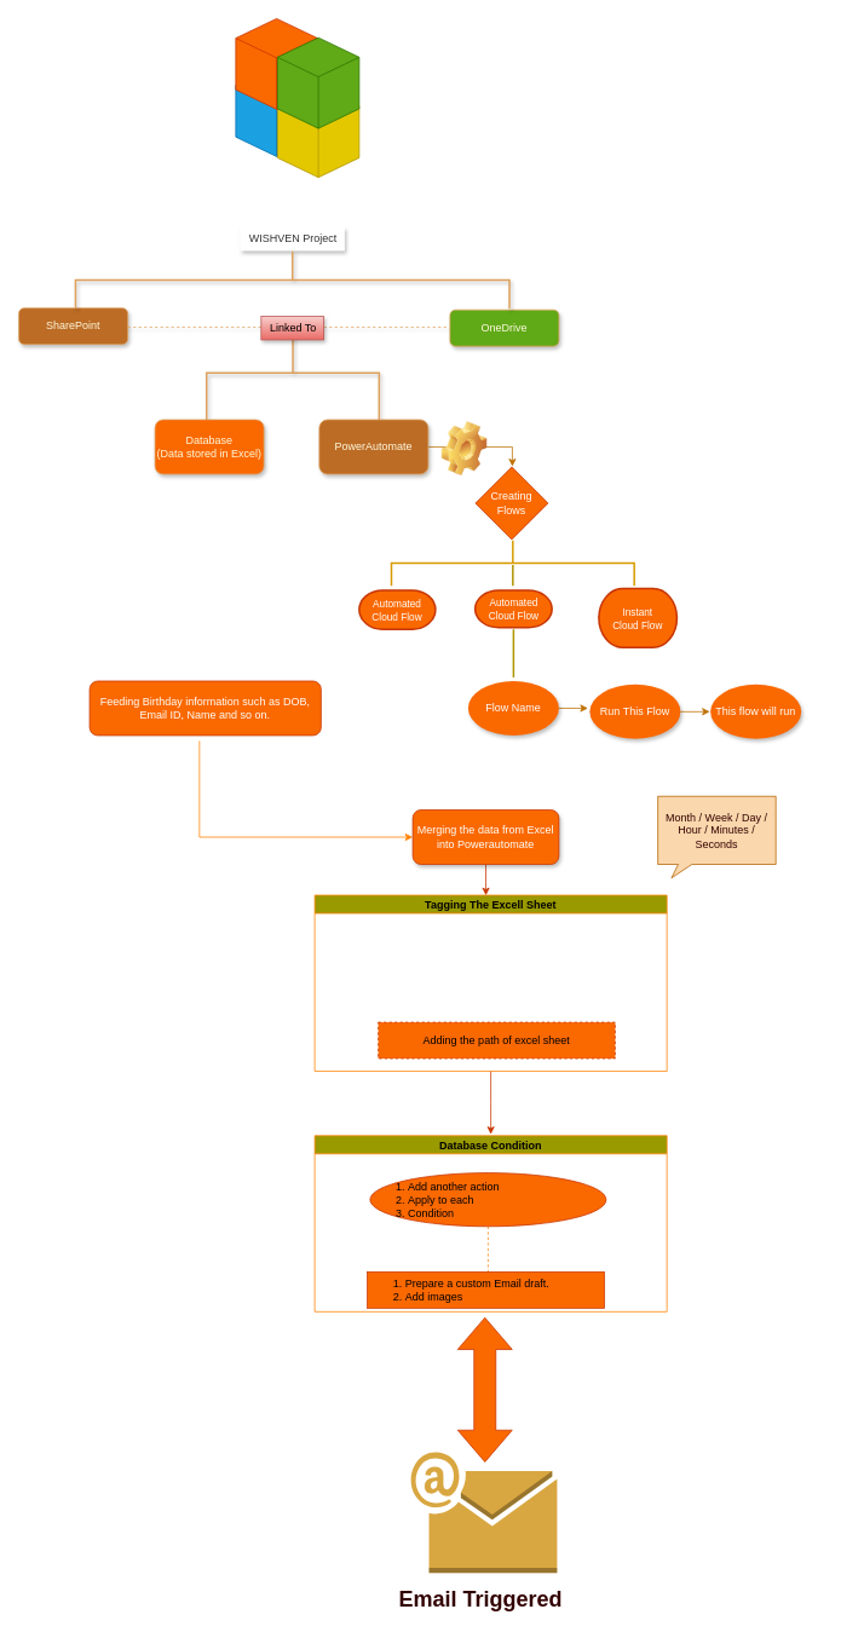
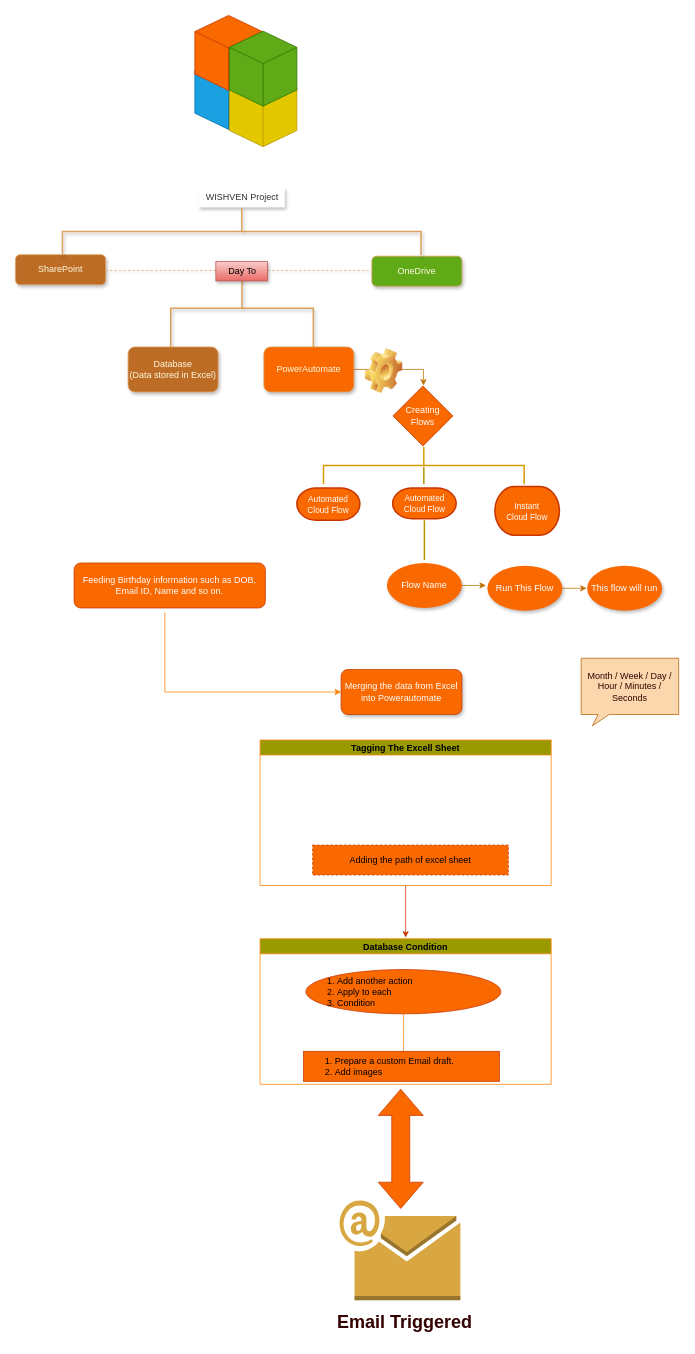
- <mxCell id="11" value="Linked To" style="text;html=1;align=center;verticalAlign=middle;resizable=0;points=[];autosize=1;fillColor=#f8cecc;strokeColor=#b85450;gradientColor=#ea6b66;shadow=1;" parent="1" vertex="1"><mxGeometry x="287" y="348" width="69" height="26" as="geometry" /></mxCell>
+ <mxCell id="11" value="Day To" style="text;html=1;align=center;verticalAlign=middle;resizable=0;points=[];autosize=1;fillColor=#f8cecc;strokeColor=#b85450;gradientColor=#ea6b66;shadow=1;" parent="1" vertex="1"><mxGeometry x="287" y="348" width="69" height="26" as="geometry" /></mxCell>
- <mxCell id="7" value="Database&lt;br&gt;(Data stored in Excel)" style="rounded=1;whiteSpace=wrap;html=1;strokeColor=#DDA15E;fontColor=#FEFAE0;fillColor=#fa6800;shadow=1;" parent="1" vertex="1"><mxGeometry x="170" y="462" width="120" height="60" as="geometry" /></mxCell>
+ <mxCell id="7" value="Database&lt;br&gt;(Data stored in Excel)" style="rounded=1;whiteSpace=wrap;html=1;strokeColor=#DDA15E;fontColor=#FEFAE0;fillColor=#BC6C25;shadow=1;" parent="1" vertex="1"><mxGeometry x="170" y="462" width="120" height="60" as="geometry" /></mxCell>
- <mxCell id="10" value="PowerAutomate" style="rounded=1;whiteSpace=wrap;html=1;strokeColor=#DDA15E;fontColor=#FEFAE0;fillColor=#BC6C25;shadow=1;" parent="1" vertex="1"><mxGeometry x="351" y="462" width="120" height="60" as="geometry" /></mxCell>
+ <mxCell id="10" value="PowerAutomate" style="rounded=1;whiteSpace=wrap;html=1;strokeColor=#DDA15E;fontColor=#FEFAE0;fillColor=#fa6800;shadow=1;" parent="1" vertex="1"><mxGeometry x="351" y="462" width="120" height="60" as="geometry" /></mxCell>
- <mxCell id="31" value="&lt;font color=&quot;#330000&quot;&gt;Month / Week / Day / Hour / Minutes / Seconds&lt;/font&gt;" style="whiteSpace=wrap;html=1;shape=mxgraph.basic.rectCallout;dx=30;dy=15;boundedLbl=1;fillColor=#fad7ac;strokeColor=#b46504;" parent="1" vertex="1"><mxGeometry x="724" y="877" width="130" height="90" as="geometry" /></mxCell>
+ <mxCell id="31" value="&lt;font color=&quot;#330000&quot;&gt;Month / Week / Day / Hour / Minutes / Seconds&lt;/font&gt;" style="whiteSpace=wrap;html=1;shape=mxgraph.basic.rectCallout;dx=30;dy=15;boundedLbl=1;fillColor=#fad7ac;strokeColor=#b46504;" parent="1" vertex="1"><mxGeometry x="774" y="877" width="130" height="90" as="geometry" /></mxCell>
- <mxCell id="35" style="edgeStyle=orthogonalEdgeStyle;rounded=0;orthogonalLoop=1;jettySize=auto;html=1;entryX=0.486;entryY=0.001;entryDx=0;entryDy=0;entryPerimeter=0;fillColor=#fa6800;strokeColor=#C73500;" parent="1" source="36" target="33" edge="1"><mxGeometry relative="1" as="geometry" /></mxCell>
- <mxCell id="38" value="" style="edgeStyle=elbowEdgeStyle;elbow=vertical;sourcePerimeterSpacing=0;targetPerimeterSpacing=0;startArrow=none;endArrow=none;rounded=0;curved=0;strokeColor=#FF8000;dashed=1;" parent="37" source="39" target="40" edge="1"><mxGeometry relative="1" as="geometry"><Array as="points"><mxPoint x="191" y="120" /></Array></mxGeometry></mxCell>
+ <mxCell id="38" value="" style="edgeStyle=elbowEdgeStyle;elbow=vertical;sourcePerimeterSpacing=0;targetPerimeterSpacing=0;startArrow=none;endArrow=none;rounded=0;curved=0;strokeColor=#FF8000;" parent="37" source="39" target="40" edge="1"><mxGeometry relative="1" as="geometry"><Array as="points"><mxPoint x="191" y="120" /></Array></mxGeometry></mxCell>
- <mxCell id="41" value="&lt;h1&gt;&lt;font color=&quot;#330000&quot;&gt;Email Triggered&lt;/font&gt;&lt;/h1&gt;&lt;p&gt;&lt;font color=&quot;#330000&quot;&gt;Welcome to Wishven platform. An automation platform to regulate all verticals of wishes.&lt;/font&gt;&lt;/p&gt;" style="text;html=1;strokeColor=none;fillColor=none;spacing=5;spacingTop=-20;whiteSpace=wrap;overflow=hidden;rounded=0;" parent="1" vertex="1"><mxGeometry x="434" y="1742" width="227" height="41" as="geometry" /></mxCell>
+ <mxCell id="41" value="&lt;h1&gt;&lt;font color=&quot;#330000&quot;&gt;Email Triggered&lt;/font&gt;&lt;/h1&gt;&lt;p&gt;&lt;font color=&quot;#330000&quot;&gt;Welcome to Wishven platform. An automation platform to regulate all verticals of wishes.&lt;/font&gt;&lt;/p&gt;" style="text;html=1;strokeColor=none;fillColor=none;spacing=5;spacingTop=-20;whiteSpace=wrap;overflow=hidden;rounded=0;" parent="1" vertex="1"><mxGeometry x="444" y="1742" width="227" height="41" as="geometry" /></mxCell>
